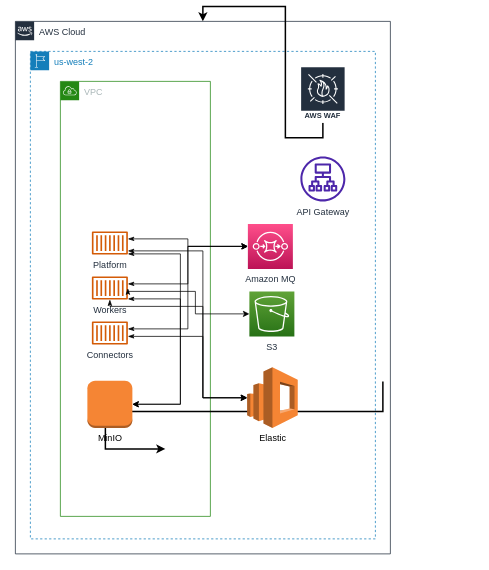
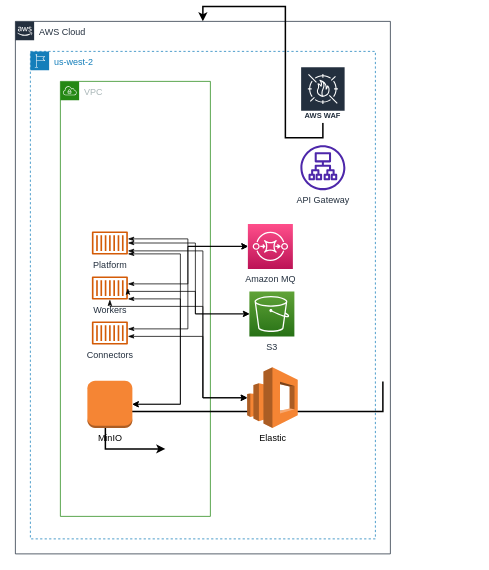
- <mxCell id="8" value="API Gateway" style="sketch=0;outlineConnect=0;fontColor=#232F3E;gradientColor=none;fillColor=#4D27AA;strokeColor=none;dashed=0;verticalLabelPosition=bottom;verticalAlign=top;align=center;html=1;fontSize=12;fontStyle=0;aspect=fixed;pointerEvents=1;shape=mxgraph.aws4.application_load_balancer;" parent="1" vertex="1"><mxGeometry x="400" y="200" width="60" height="60" as="geometry" /></mxCell>
+ <mxCell id="8" value="API Gateway" style="sketch=0;outlineConnect=0;fontColor=#232F3E;gradientColor=none;fillColor=#4D27AA;strokeColor=none;dashed=0;verticalLabelPosition=bottom;verticalAlign=top;align=center;html=1;fontSize=12;fontStyle=0;aspect=fixed;pointerEvents=1;shape=mxgraph.aws4.application_load_balancer;" parent="1" vertex="1"><mxGeometry x="400" y="185" width="60" height="60" as="geometry" /></mxCell>
+ <mxCell id="21" value="" style="edgeStyle=orthogonalEdgeStyle;rounded=0;orthogonalLoop=1;jettySize=auto;html=1;entryX=0;entryY=0.5;entryDx=0;entryDy=0;entryPerimeter=0;startArrow=classicThin;startFill=1;" edge="1" parent="1" source="16" target="10"><mxGeometry relative="1" as="geometry"><mxPoint x="190" y="310" as="sourcePoint" /><mxPoint x="342" y="420" as="targetPoint" /><Array as="points"><mxPoint x="260" y="316" /><mxPoint x="260" y="410" /></Array></mxGeometry></mxCell>
